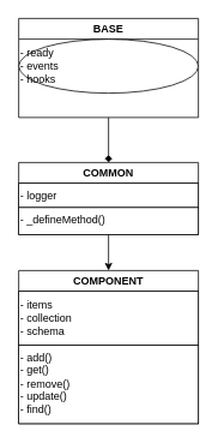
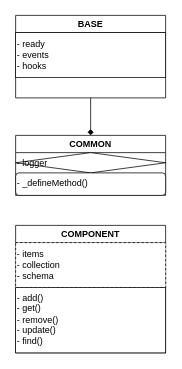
- <mxCell id="4" value="&lt;div align=&quot;left&quot;&gt;- ready&lt;br&gt;- events&lt;br&gt;- hooks&lt;/div&gt;" style="ellipse;whiteSpace=wrap;html=1;align=left;" parent="3" vertex="1"><mxGeometry y="23" width="200" height="60" as="geometry" /></mxCell>
+ <mxCell id="4" value="&lt;div align=&quot;left&quot;&gt;- ready&lt;br&gt;- events&lt;br&gt;- hooks&lt;/div&gt;" style="rounded=0;whiteSpace=wrap;html=1;align=left;" parent="3" vertex="1"><mxGeometry y="23" width="200" height="60" as="geometry" /></mxCell>
- <mxCell id="6" value="- logger" style="rounded=0;whiteSpace=wrap;html=1;align=left;" parent="5" vertex="1"><mxGeometry y="23" width="200" height="27" as="geometry" /></mxCell>
+ <mxCell id="6" value="- logger" style="rhombus;whiteSpace=wrap;html=1;align=left;" parent="5" vertex="1"><mxGeometry y="23" width="200" height="27" as="geometry" /></mxCell>
- <mxCell id="7" value="- _defineMethod()" style="whiteSpace=wrap;html=1;align=left;verticalAlign=top;" parent="5" vertex="1"><mxGeometry y="50" width="200" height="30" as="geometry" /></mxCell>
+ <mxCell id="7" value="- _defineMethod()" style="whiteSpace=wrap;html=1;align=left;verticalAlign=top;rounded=1;" parent="5" vertex="1"><mxGeometry y="50" width="200" height="30" as="geometry" /></mxCell>
- <mxCell id="11" style="edgeStyle=orthogonalEdgeStyle;rounded=0;orthogonalLoop=1;jettySize=auto;html=1;exitX=0.5;exitY=1;exitDx=0;exitDy=0;entryX=0.5;entryY=0;entryDx=0;entryDy=0;" parent="1" source="7" target="8" edge="1"><mxGeometry relative="1" as="geometry" /></mxCell>
- <mxCell id="9" value="&lt;div align=&quot;left&quot;&gt;- items&lt;br&gt;- collection&lt;br&gt;- schema&lt;br&gt;&lt;/div&gt;" style="rounded=0;whiteSpace=wrap;html=1;align=left;" parent="8" vertex="1"><mxGeometry y="23" width="200" height="60" as="geometry" /></mxCell>
+ <mxCell id="9" value="&lt;div align=&quot;left&quot;&gt;- items&lt;br&gt;- collection&lt;br&gt;- schema&lt;br&gt;&lt;/div&gt;" style="rounded=0;whiteSpace=wrap;html=1;align=left;dashed=1;" parent="8" vertex="1"><mxGeometry y="23" width="200" height="60" as="geometry" /></mxCell>
